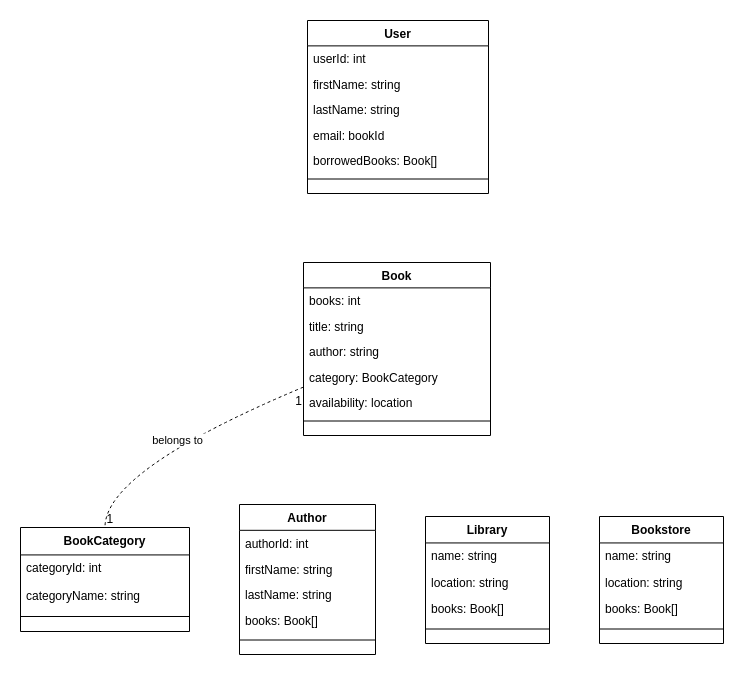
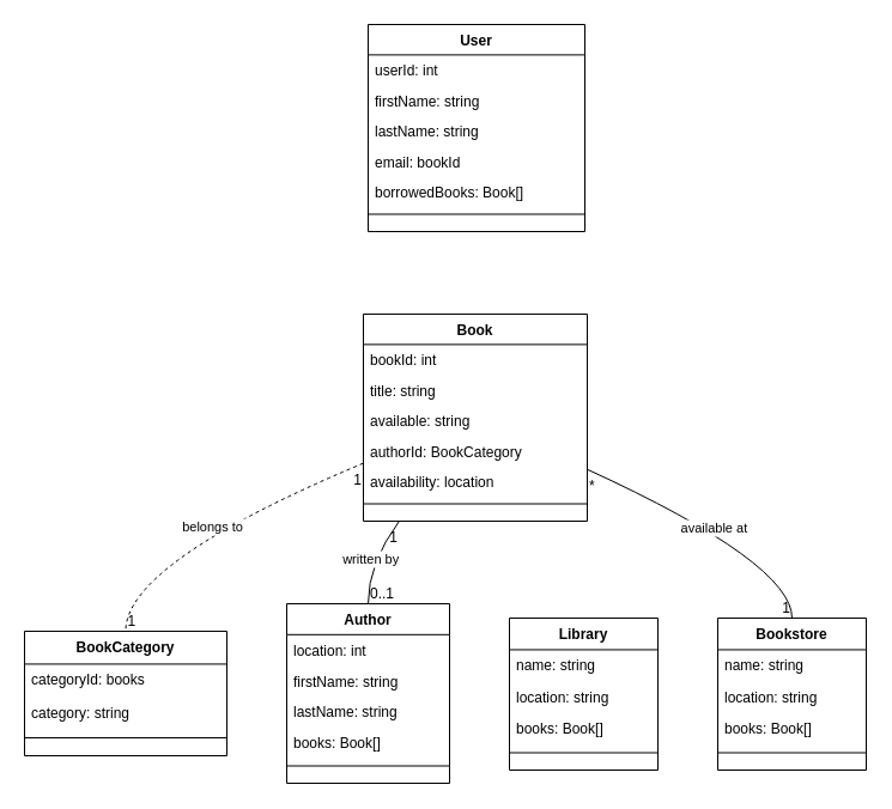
- <mxCell id="3" value="books: int" style="text;strokeColor=none;fillColor=none;align=left;verticalAlign=top;spacingLeft=4;spacingRight=4;overflow=hidden;rotatable=0;points=[[0,0.5],[1,0.5]];portConstraint=eastwest;" vertex="1" parent="2"><mxGeometry y="25" width="187" height="25" as="geometry" /></mxCell>
+ <mxCell id="3" value="bookId: int" style="text;strokeColor=none;fillColor=none;align=left;verticalAlign=top;spacingLeft=4;spacingRight=4;overflow=hidden;rotatable=0;points=[[0,0.5],[1,0.5]];portConstraint=eastwest;" vertex="1" parent="2"><mxGeometry y="25" width="187" height="25" as="geometry" /></mxCell>
- <mxCell id="5" value="author: string" style="text;strokeColor=none;fillColor=none;align=left;verticalAlign=top;spacingLeft=4;spacingRight=4;overflow=hidden;rotatable=0;points=[[0,0.5],[1,0.5]];portConstraint=eastwest;" vertex="1" parent="2"><mxGeometry y="76" width="187" height="25" as="geometry" /></mxCell>
+ <mxCell id="5" value="available: string" style="text;strokeColor=none;fillColor=none;align=left;verticalAlign=top;spacingLeft=4;spacingRight=4;overflow=hidden;rotatable=0;points=[[0,0.5],[1,0.5]];portConstraint=eastwest;" vertex="1" parent="2"><mxGeometry y="76" width="187" height="25" as="geometry" /></mxCell>
- <mxCell id="6" value="category: BookCategory" style="text;strokeColor=none;fillColor=none;align=left;verticalAlign=top;spacingLeft=4;spacingRight=4;overflow=hidden;rotatable=0;points=[[0,0.5],[1,0.5]];portConstraint=eastwest;" vertex="1" parent="2"><mxGeometry y="102" width="187" height="25" as="geometry" /></mxCell>
+ <mxCell id="6" value="authorId: BookCategory" style="text;strokeColor=none;fillColor=none;align=left;verticalAlign=top;spacingLeft=4;spacingRight=4;overflow=hidden;rotatable=0;points=[[0,0.5],[1,0.5]];portConstraint=eastwest;" vertex="1" parent="2"><mxGeometry y="102" width="187" height="25" as="geometry" /></mxCell>
+ <mxCell id="42" value="available at" style="curved=1;startArrow=none;endArrow=none;exitX=1;exitY=0.75;entryX=0.5;entryY=0;" edge="1" parent="1" source="2" target="24"><mxGeometry relative="1" as="geometry"><Array as="points"><mxPoint x="661" y="470" /></Array></mxGeometry></mxCell>
+ <mxCell id="43" value="*" style="edgeLabel;resizable=0;labelBackgroundColor=none;fontSize=12;align=left;verticalAlign=top;" vertex="1" parent="42"><mxGeometry x="-1" relative="1" as="geometry" /></mxCell>
+ <mxCell id="44" value="1" style="edgeLabel;resizable=0;labelBackgroundColor=none;fontSize=12;align=right;verticalAlign=bottom;" vertex="1" parent="42"><mxGeometry x="1" relative="1" as="geometry" /></mxCell>
+ <mxCell id="39" value="written by" style="curved=1;startArrow=none;endArrow=none;exitX=0.16;exitY=1;entryX=0.5;entryY=0;" edge="1" parent="1" source="2" target="13"><mxGeometry relative="1" as="geometry"><Array as="points"><mxPoint x="307" y="470" /></Array></mxGeometry></mxCell>
+ <mxCell id="40" value="1" style="edgeLabel;resizable=0;labelBackgroundColor=none;fontSize=12;align=right;verticalAlign=top;" vertex="1" parent="39"><mxGeometry x="-1" relative="1" as="geometry" /></mxCell>
+ <mxCell id="41" value="0..1" style="edgeLabel;resizable=0;labelBackgroundColor=none;fontSize=12;align=left;verticalAlign=bottom;" vertex="1" parent="39"><mxGeometry x="1" relative="1" as="geometry" /></mxCell>
- <mxCell id="14" value="authorId: int" style="text;strokeColor=none;fillColor=none;align=left;verticalAlign=top;spacingLeft=4;spacingRight=4;overflow=hidden;rotatable=0;points=[[0,0.5],[1,0.5]];portConstraint=eastwest;" vertex="1" parent="13"><mxGeometry y="26" width="136" height="26" as="geometry" /></mxCell>
+ <mxCell id="14" value="location: int" style="text;strokeColor=none;fillColor=none;align=left;verticalAlign=top;spacingLeft=4;spacingRight=4;overflow=hidden;rotatable=0;points=[[0,0.5],[1,0.5]];portConstraint=eastwest;" vertex="1" parent="13"><mxGeometry y="26" width="136" height="26" as="geometry" /></mxCell>
- <mxCell id="10" value="categoryId: int" style="text;strokeColor=none;fillColor=none;align=left;verticalAlign=top;spacingLeft=4;spacingRight=4;overflow=hidden;rotatable=0;points=[[0,0.5],[1,0.5]];portConstraint=eastwest;" vertex="1" parent="9"><mxGeometry y="27" width="169" height="27" as="geometry" /></mxCell>
+ <mxCell id="10" value="categoryId: books" style="text;strokeColor=none;fillColor=none;align=left;verticalAlign=top;spacingLeft=4;spacingRight=4;overflow=hidden;rotatable=0;points=[[0,0.5],[1,0.5]];portConstraint=eastwest;" vertex="1" parent="9"><mxGeometry y="27" width="169" height="27" as="geometry" /></mxCell>
- <mxCell id="11" value="categoryName: string" style="text;strokeColor=none;fillColor=none;align=left;verticalAlign=top;spacingLeft=4;spacingRight=4;overflow=hidden;rotatable=0;points=[[0,0.5],[1,0.5]];portConstraint=eastwest;" vertex="1" parent="9"><mxGeometry y="55" width="169" height="27" as="geometry" /></mxCell>
+ <mxCell id="11" value="category: string" style="text;strokeColor=none;fillColor=none;align=left;verticalAlign=top;spacingLeft=4;spacingRight=4;overflow=hidden;rotatable=0;points=[[0,0.5],[1,0.5]];portConstraint=eastwest;" vertex="1" parent="9"><mxGeometry y="55" width="169" height="27" as="geometry" /></mxCell>
